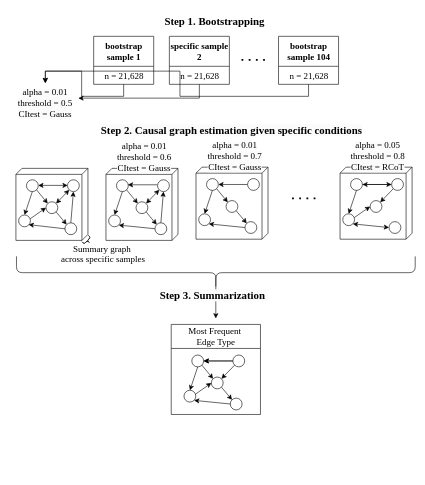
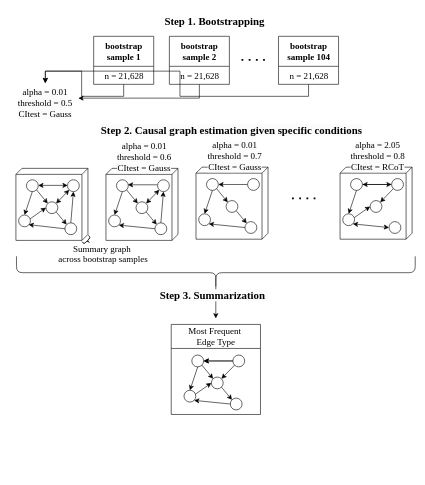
- <mxCell id="84" value="&lt;font style=&quot;font-size: 15px;&quot; face=&quot;Times New Roman&quot;&gt;specific sample 2&lt;/font&gt;" style="swimlane;whiteSpace=wrap;html=1;startSize=50;" parent="1" vertex="1"><mxGeometry x="281.63" y="60" width="100" height="80" as="geometry" /></mxCell>
+ <mxCell id="84" value="&lt;font style=&quot;font-size: 15px;&quot; face=&quot;Times New Roman&quot;&gt;bootstrap sample 2&lt;/font&gt;" style="swimlane;whiteSpace=wrap;html=1;startSize=50;" parent="1" vertex="1"><mxGeometry x="281.63" y="60" width="100" height="80" as="geometry" /></mxCell>
- <mxCell id="34" value="&lt;span style=&quot;color: rgb(0, 0, 0); font-style: normal; font-variant-ligatures: normal; font-variant-caps: normal; font-weight: 400; letter-spacing: normal; orphans: 2; text-indent: 0px; text-transform: none; widows: 2; word-spacing: 0px; -webkit-text-stroke-width: 0px; white-space: normal; background-color: rgb(251, 251, 251); float: none; display: inline !important;&quot;&gt;&lt;font style=&quot;font-size: 15px;&quot; face=&quot;Times New Roman&quot;&gt;alpha = 0.05&lt;/font&gt;&lt;/span&gt;&lt;div style=&quot;forced-color-adjust: none; color: rgb(0, 0, 0); font-style: normal; font-variant-ligatures: normal; font-variant-caps: normal; font-weight: 400; letter-spacing: normal; orphans: 2; text-indent: 0px; text-transform: none; widows: 2; word-spacing: 0px; -webkit-text-stroke-width: 0px; white-space: normal; background-color: rgb(251, 251, 251); text-decoration-thickness: initial; text-decoration-style: initial; text-decoration-color: initial;&quot;&gt;&lt;font style=&quot;font-size: 15px;&quot; face=&quot;Times New Roman&quot;&gt;threshold = 0.8&lt;/font&gt;&lt;/div&gt;&lt;div style=&quot;forced-color-adjust: none; color: rgb(0, 0, 0); font-style: normal; font-variant-ligatures: normal; font-variant-caps: normal; font-weight: 400; letter-spacing: normal; orphans: 2; text-indent: 0px; text-transform: none; widows: 2; word-spacing: 0px; -webkit-text-stroke-width: 0px; white-space: normal; background-color: rgb(251, 251, 251); text-decoration-thickness: initial; text-decoration-style: initial; text-decoration-color: initial;&quot;&gt;&lt;span style=&quot;font-family: &amp;quot;Times New Roman&amp;quot;; font-size: 15px;&quot;&gt;CItest = RCoT&lt;/span&gt;&lt;/div&gt;" style="text;whiteSpace=wrap;html=1;align=center;" parent="1" vertex="1"><mxGeometry x="574" y="226" width="110" height="50" as="geometry" /></mxCell>
+ <mxCell id="34" value="&lt;span style=&quot;color: rgb(0, 0, 0); font-style: normal; font-variant-ligatures: normal; font-variant-caps: normal; font-weight: 400; letter-spacing: normal; orphans: 2; text-indent: 0px; text-transform: none; widows: 2; word-spacing: 0px; -webkit-text-stroke-width: 0px; white-space: normal; background-color: rgb(251, 251, 251); float: none; display: inline !important;&quot;&gt;&lt;font style=&quot;font-size: 15px;&quot; face=&quot;Times New Roman&quot;&gt;alpha = 2.05&lt;/font&gt;&lt;/span&gt;&lt;div style=&quot;forced-color-adjust: none; color: rgb(0, 0, 0); font-style: normal; font-variant-ligatures: normal; font-variant-caps: normal; font-weight: 400; letter-spacing: normal; orphans: 2; text-indent: 0px; text-transform: none; widows: 2; word-spacing: 0px; -webkit-text-stroke-width: 0px; white-space: normal; background-color: rgb(251, 251, 251); text-decoration-thickness: initial; text-decoration-style: initial; text-decoration-color: initial;&quot;&gt;&lt;font style=&quot;font-size: 15px;&quot; face=&quot;Times New Roman&quot;&gt;threshold = 0.8&lt;/font&gt;&lt;/div&gt;&lt;div style=&quot;forced-color-adjust: none; color: rgb(0, 0, 0); font-style: normal; font-variant-ligatures: normal; font-variant-caps: normal; font-weight: 400; letter-spacing: normal; orphans: 2; text-indent: 0px; text-transform: none; widows: 2; word-spacing: 0px; -webkit-text-stroke-width: 0px; white-space: normal; background-color: rgb(251, 251, 251); text-decoration-thickness: initial; text-decoration-style: initial; text-decoration-color: initial;&quot;&gt;&lt;span style=&quot;font-family: &amp;quot;Times New Roman&amp;quot;; font-size: 15px;&quot;&gt;CItest = RCoT&lt;/span&gt;&lt;/div&gt;" style="text;whiteSpace=wrap;html=1;align=center;" parent="1" vertex="1"><mxGeometry x="574" y="226" width="110" height="50" as="geometry" /></mxCell>
- <mxCell id="19" value="&lt;font face=&quot;Times New Roman&quot;&gt;&lt;span style=&quot;font-size: 15px;&quot;&gt;Summary graph&amp;nbsp;&lt;/span&gt;&lt;/font&gt;&lt;div&gt;&lt;font face=&quot;Times New Roman&quot;&gt;&lt;span style=&quot;font-size: 15px;&quot;&gt;across specific samples&lt;/span&gt;&lt;/font&gt;&lt;/div&gt;" style="text;html=1;align=center;verticalAlign=middle;resizable=0;points=[];autosize=1;strokeColor=none;fillColor=none;" parent="1" vertex="1"><mxGeometry x="85.8" y="397" width="170" height="50" as="geometry" /></mxCell>
+ <mxCell id="19" value="&lt;font face=&quot;Times New Roman&quot;&gt;&lt;span style=&quot;font-size: 15px;&quot;&gt;Summary graph&amp;nbsp;&lt;/span&gt;&lt;/font&gt;&lt;div&gt;&lt;font face=&quot;Times New Roman&quot;&gt;&lt;span style=&quot;font-size: 15px;&quot;&gt;across bootstrap samples&lt;/span&gt;&lt;/font&gt;&lt;/div&gt;" style="text;html=1;align=center;verticalAlign=middle;resizable=0;points=[];autosize=1;strokeColor=none;fillColor=none;" parent="1" vertex="1"><mxGeometry x="85.8" y="397" width="170" height="50" as="geometry" /></mxCell>
